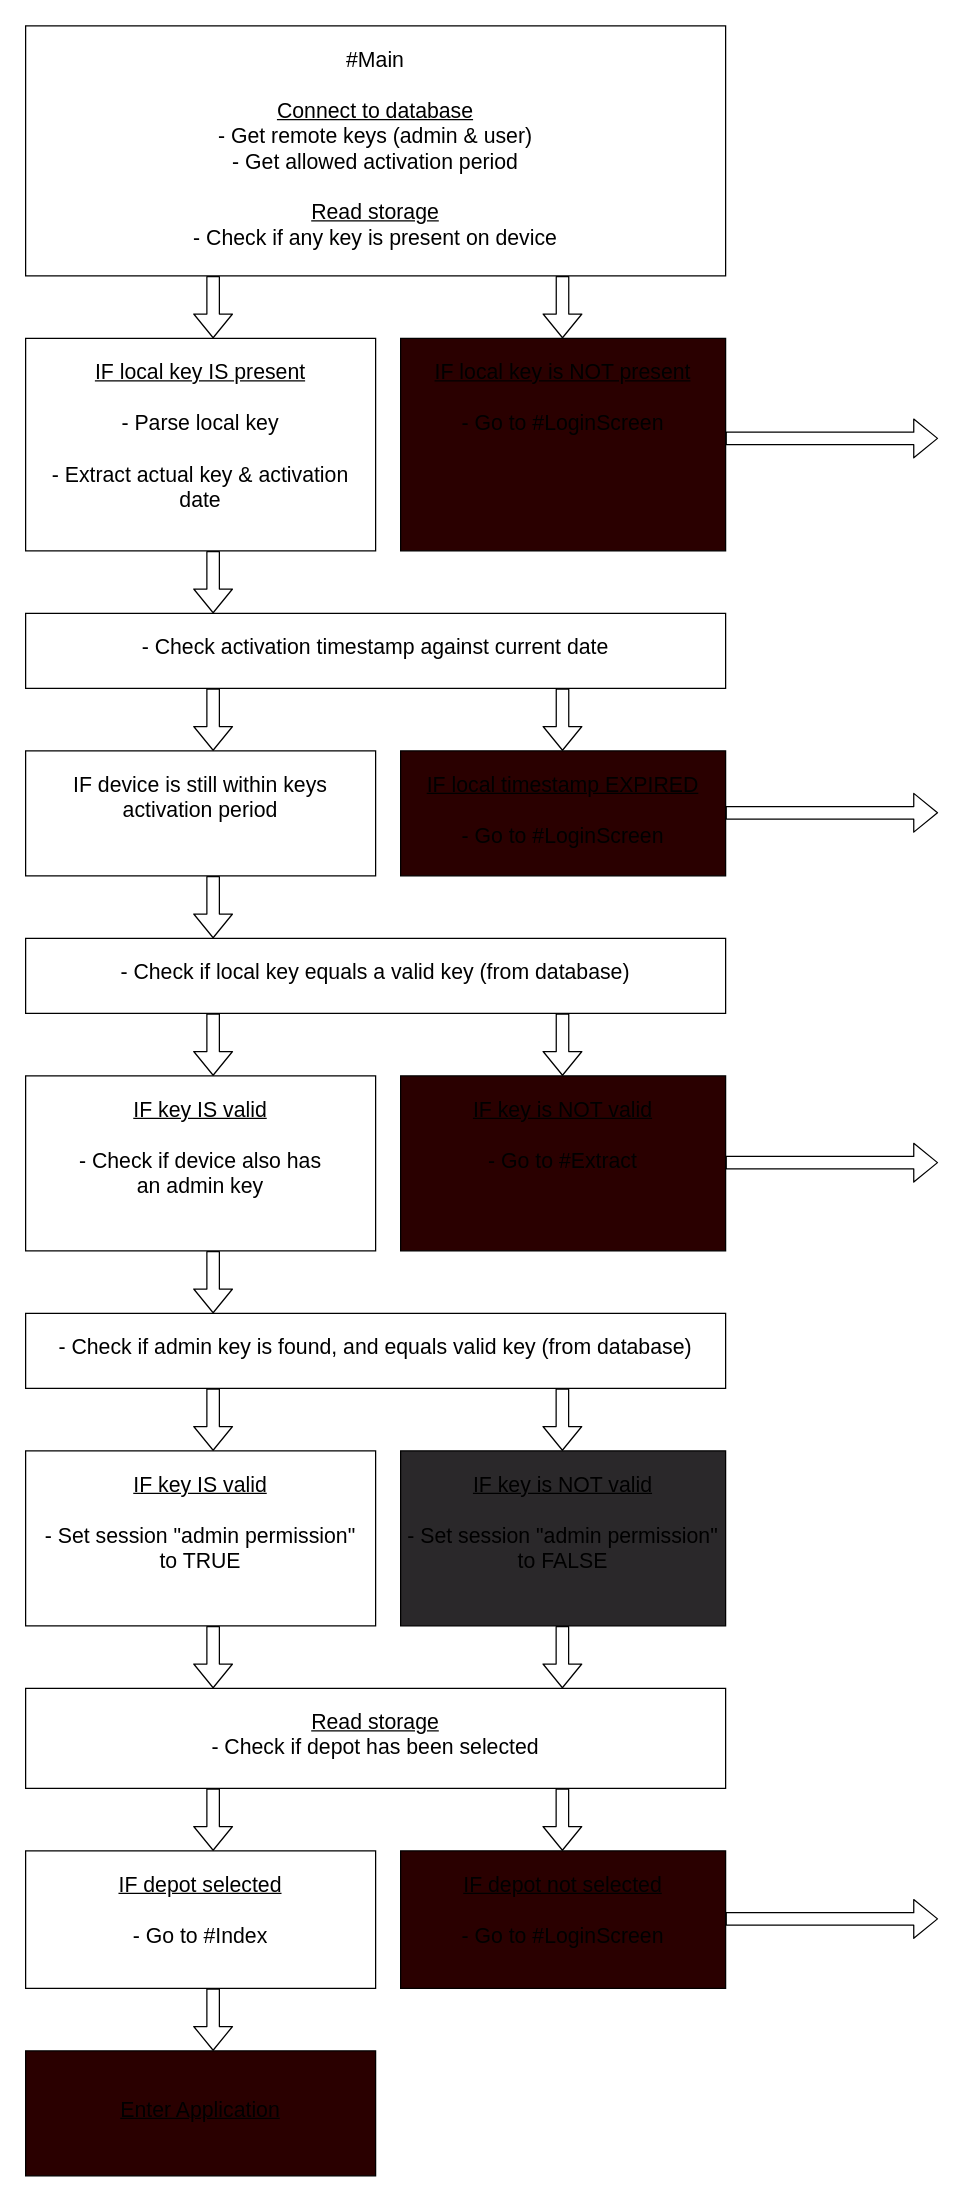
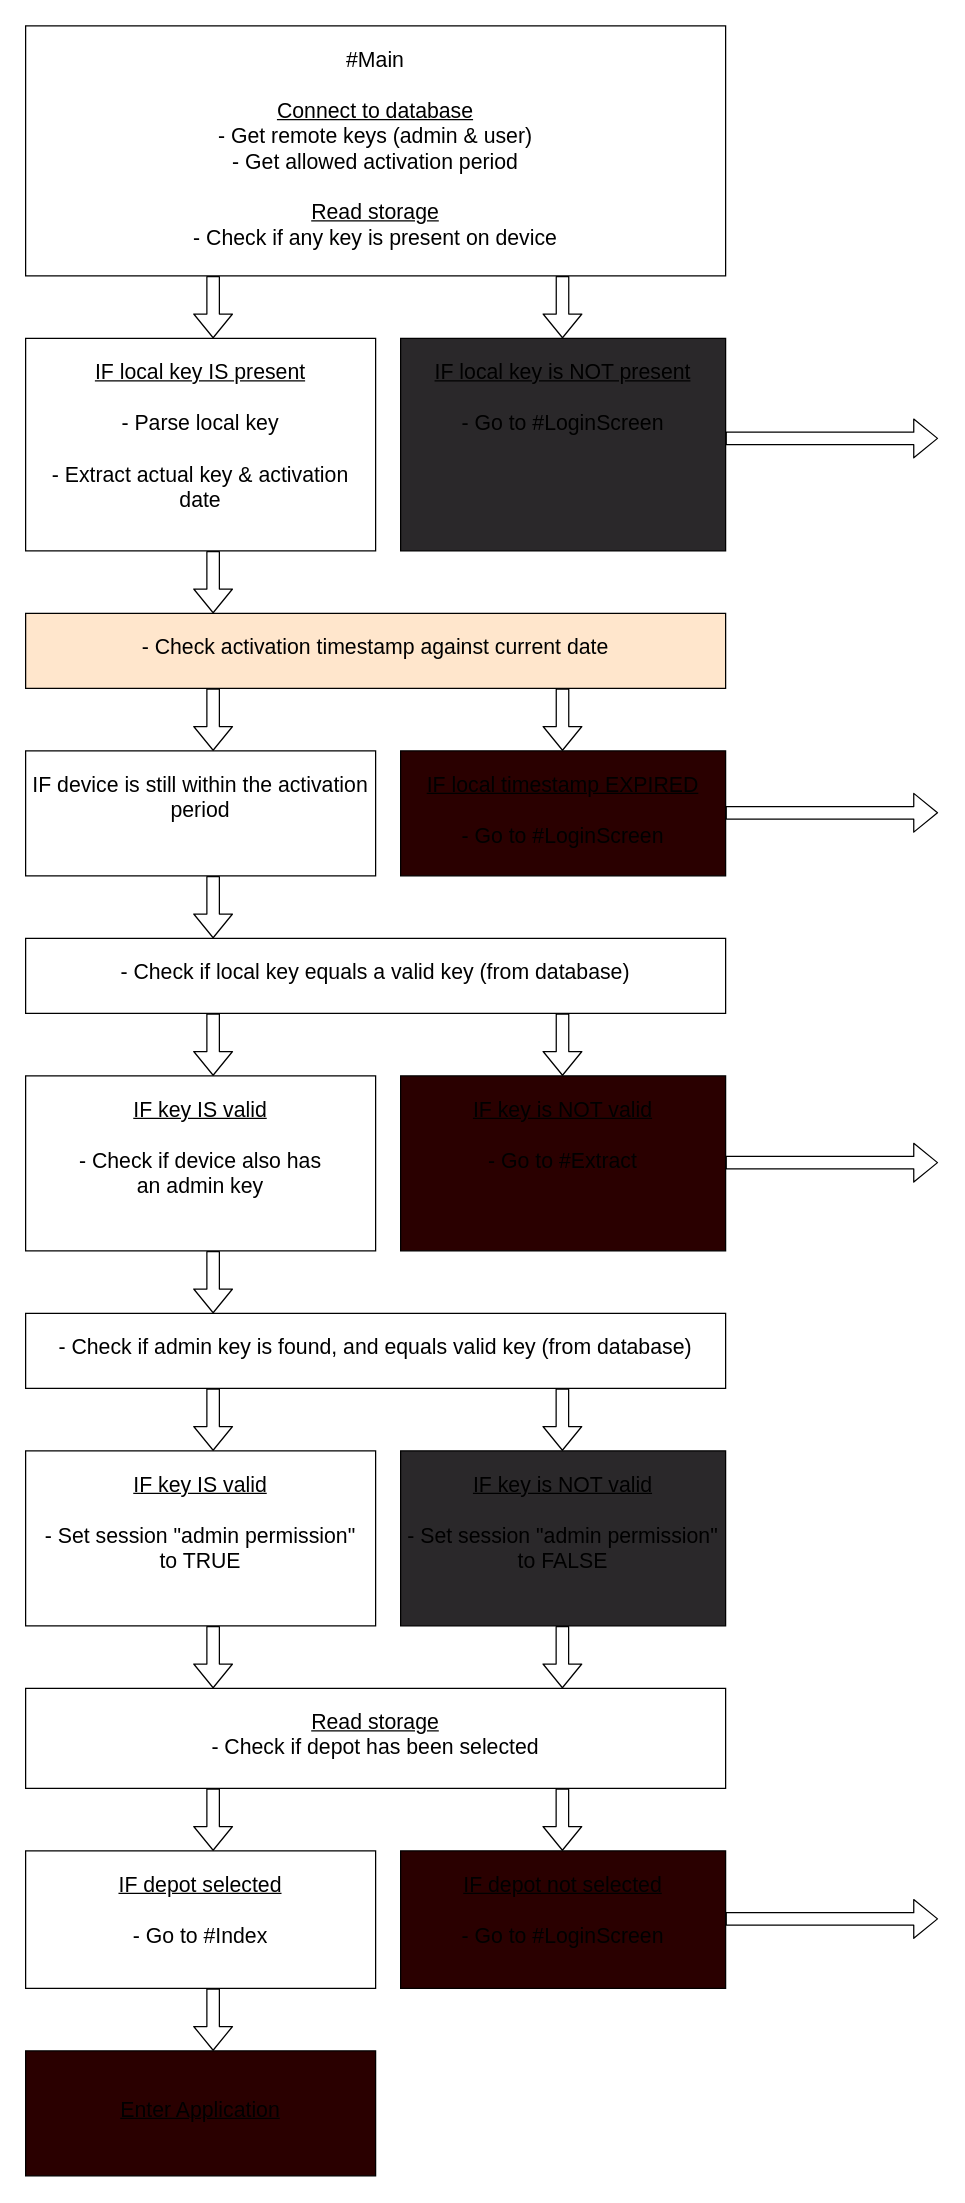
- <mxCell id="4" value="&lt;span style=&quot;font-size: 17px&quot;&gt;&lt;u&gt;IF local key is NOT present&lt;/u&gt;&lt;br&gt;&lt;br&gt;- Go to #LoginScreen&lt;br&gt;&lt;/span&gt;" style="rounded=0;whiteSpace=wrap;html=1;verticalAlign=top;spacingTop=11;fillColor=#2A0000;" vertex="1" parent="1"><mxGeometry x="320" y="270" width="260" height="170" as="geometry" /></mxCell>
+ <mxCell id="4" value="&lt;span style=&quot;font-size: 17px&quot;&gt;&lt;u&gt;IF local key is NOT present&lt;/u&gt;&lt;br&gt;&lt;br&gt;- Go to #LoginScreen&lt;br&gt;&lt;/span&gt;" style="rounded=0;whiteSpace=wrap;html=1;verticalAlign=top;spacingTop=11;fillColor=#2a282a;" vertex="1" parent="1"><mxGeometry x="320" y="270" width="260" height="170" as="geometry" /></mxCell>
- <mxCell id="15" value="&lt;span style=&quot;font-size: 17px&quot;&gt;- Check activation timestamp against current date&lt;/span&gt;&lt;span style=&quot;font-size: 17px&quot;&gt;&lt;br&gt;&lt;/span&gt;" style="rounded=0;whiteSpace=wrap;html=1;verticalAlign=top;spacingTop=11;" vertex="1" parent="1"><mxGeometry x="20" y="490" width="560" height="60" as="geometry" /></mxCell>
+ <mxCell id="15" value="&lt;span style=&quot;font-size: 17px&quot;&gt;- Check activation timestamp against current date&lt;/span&gt;&lt;span style=&quot;font-size: 17px&quot;&gt;&lt;br&gt;&lt;/span&gt;" style="rounded=0;whiteSpace=wrap;html=1;verticalAlign=top;spacingTop=11;fillColor=#ffe6cc;" vertex="1" parent="1"><mxGeometry x="20" y="490" width="560" height="60" as="geometry" /></mxCell>
- <mxCell id="12" value="&lt;span style=&quot;font-size: 17px&quot;&gt;IF device is still within keys activation period&lt;/span&gt;&lt;span style=&quot;font-size: 17px&quot;&gt;&lt;br&gt;&lt;/span&gt;" style="rounded=0;whiteSpace=wrap;html=1;verticalAlign=top;spacingTop=11;" vertex="1" parent="1"><mxGeometry x="20" y="600" width="280" height="100" as="geometry" /></mxCell>
+ <mxCell id="12" value="&lt;span style=&quot;font-size: 17px&quot;&gt;IF device is still within the activation period&lt;/span&gt;&lt;span style=&quot;font-size: 17px&quot;&gt;&lt;br&gt;&lt;/span&gt;" style="rounded=0;whiteSpace=wrap;html=1;verticalAlign=top;spacingTop=11;" vertex="1" parent="1"><mxGeometry x="20" y="600" width="280" height="100" as="geometry" /></mxCell>
